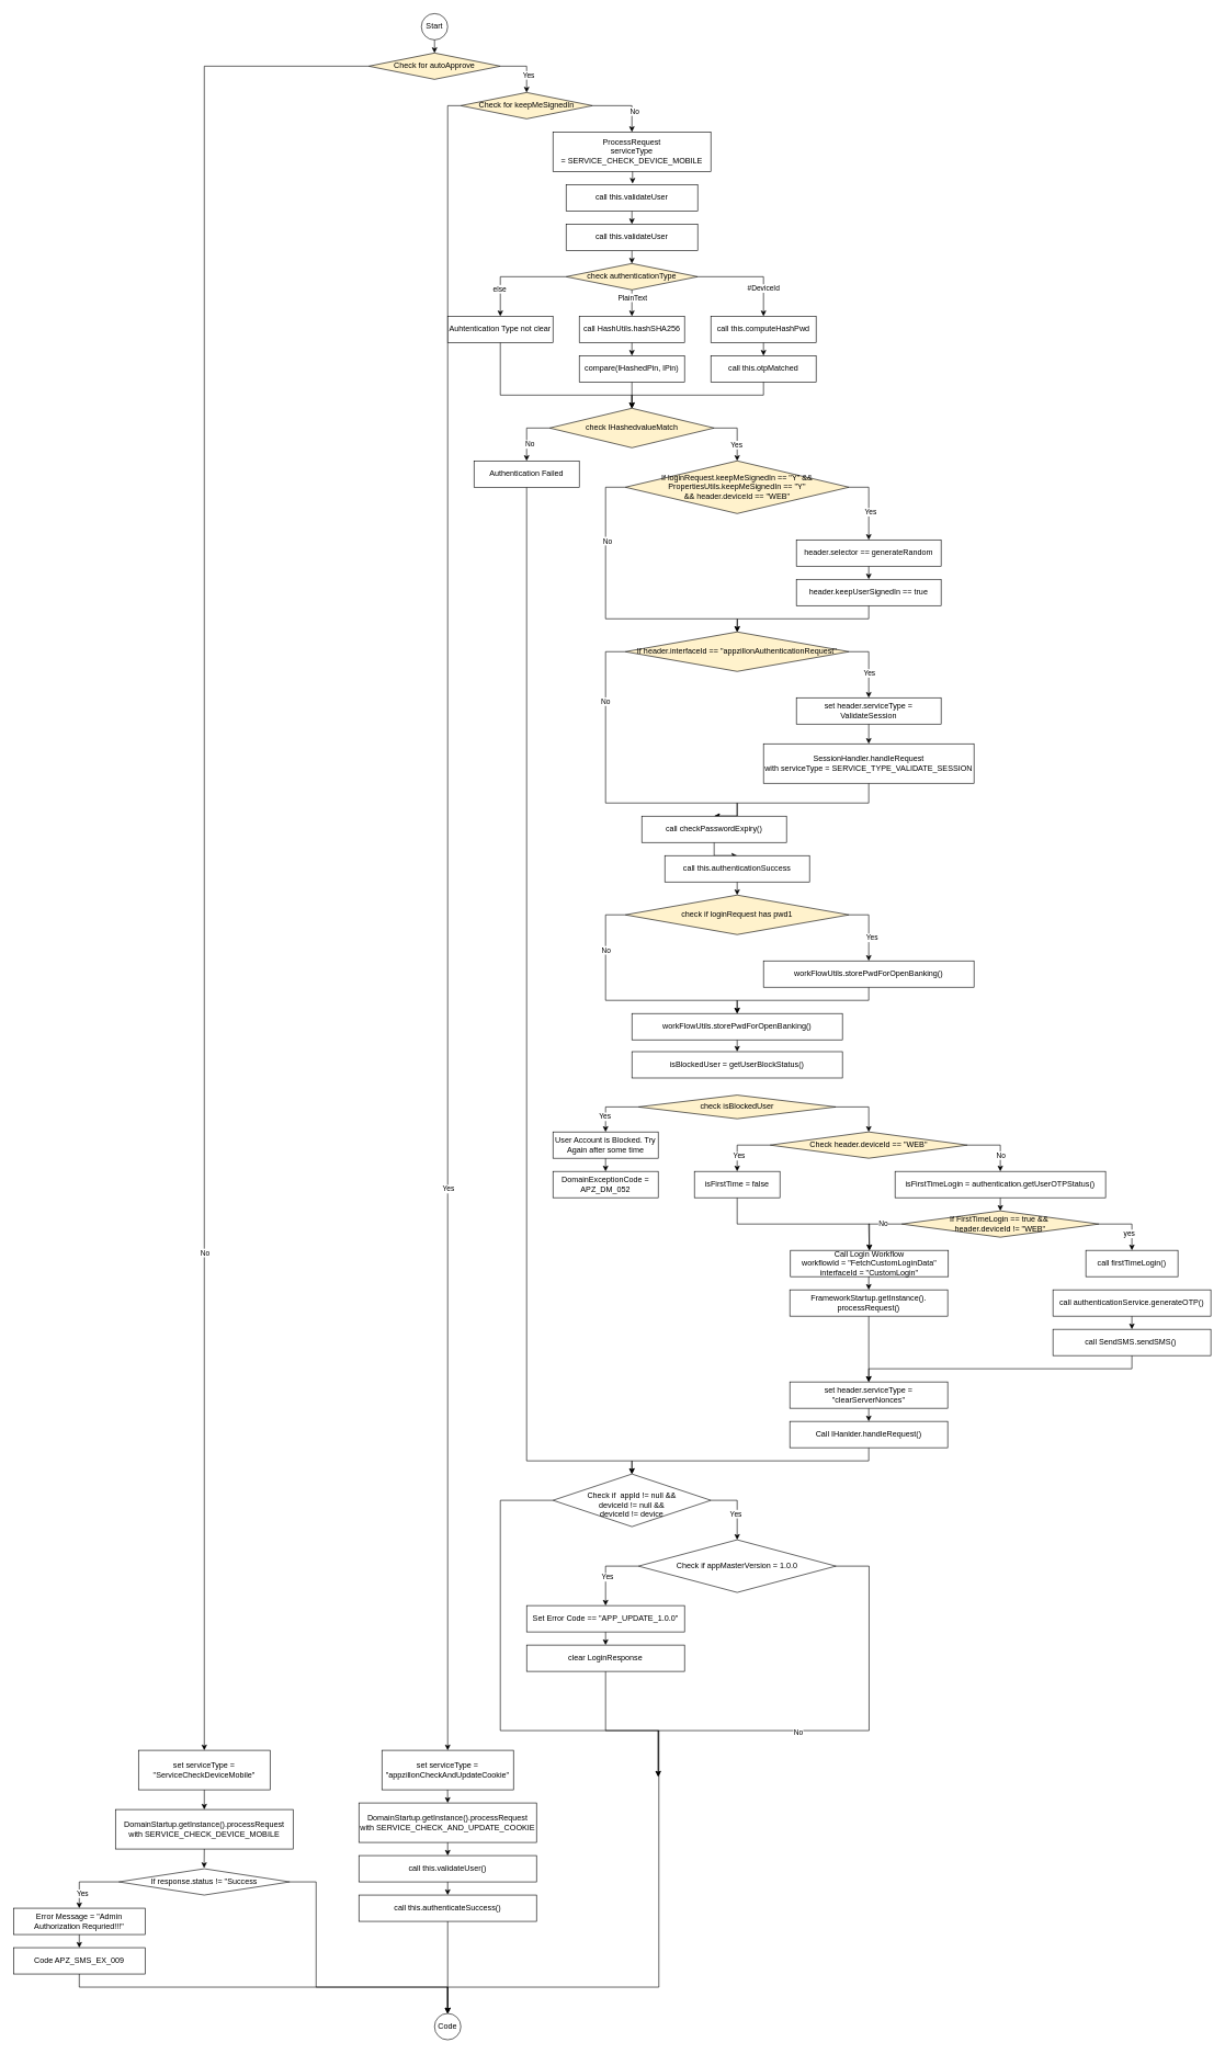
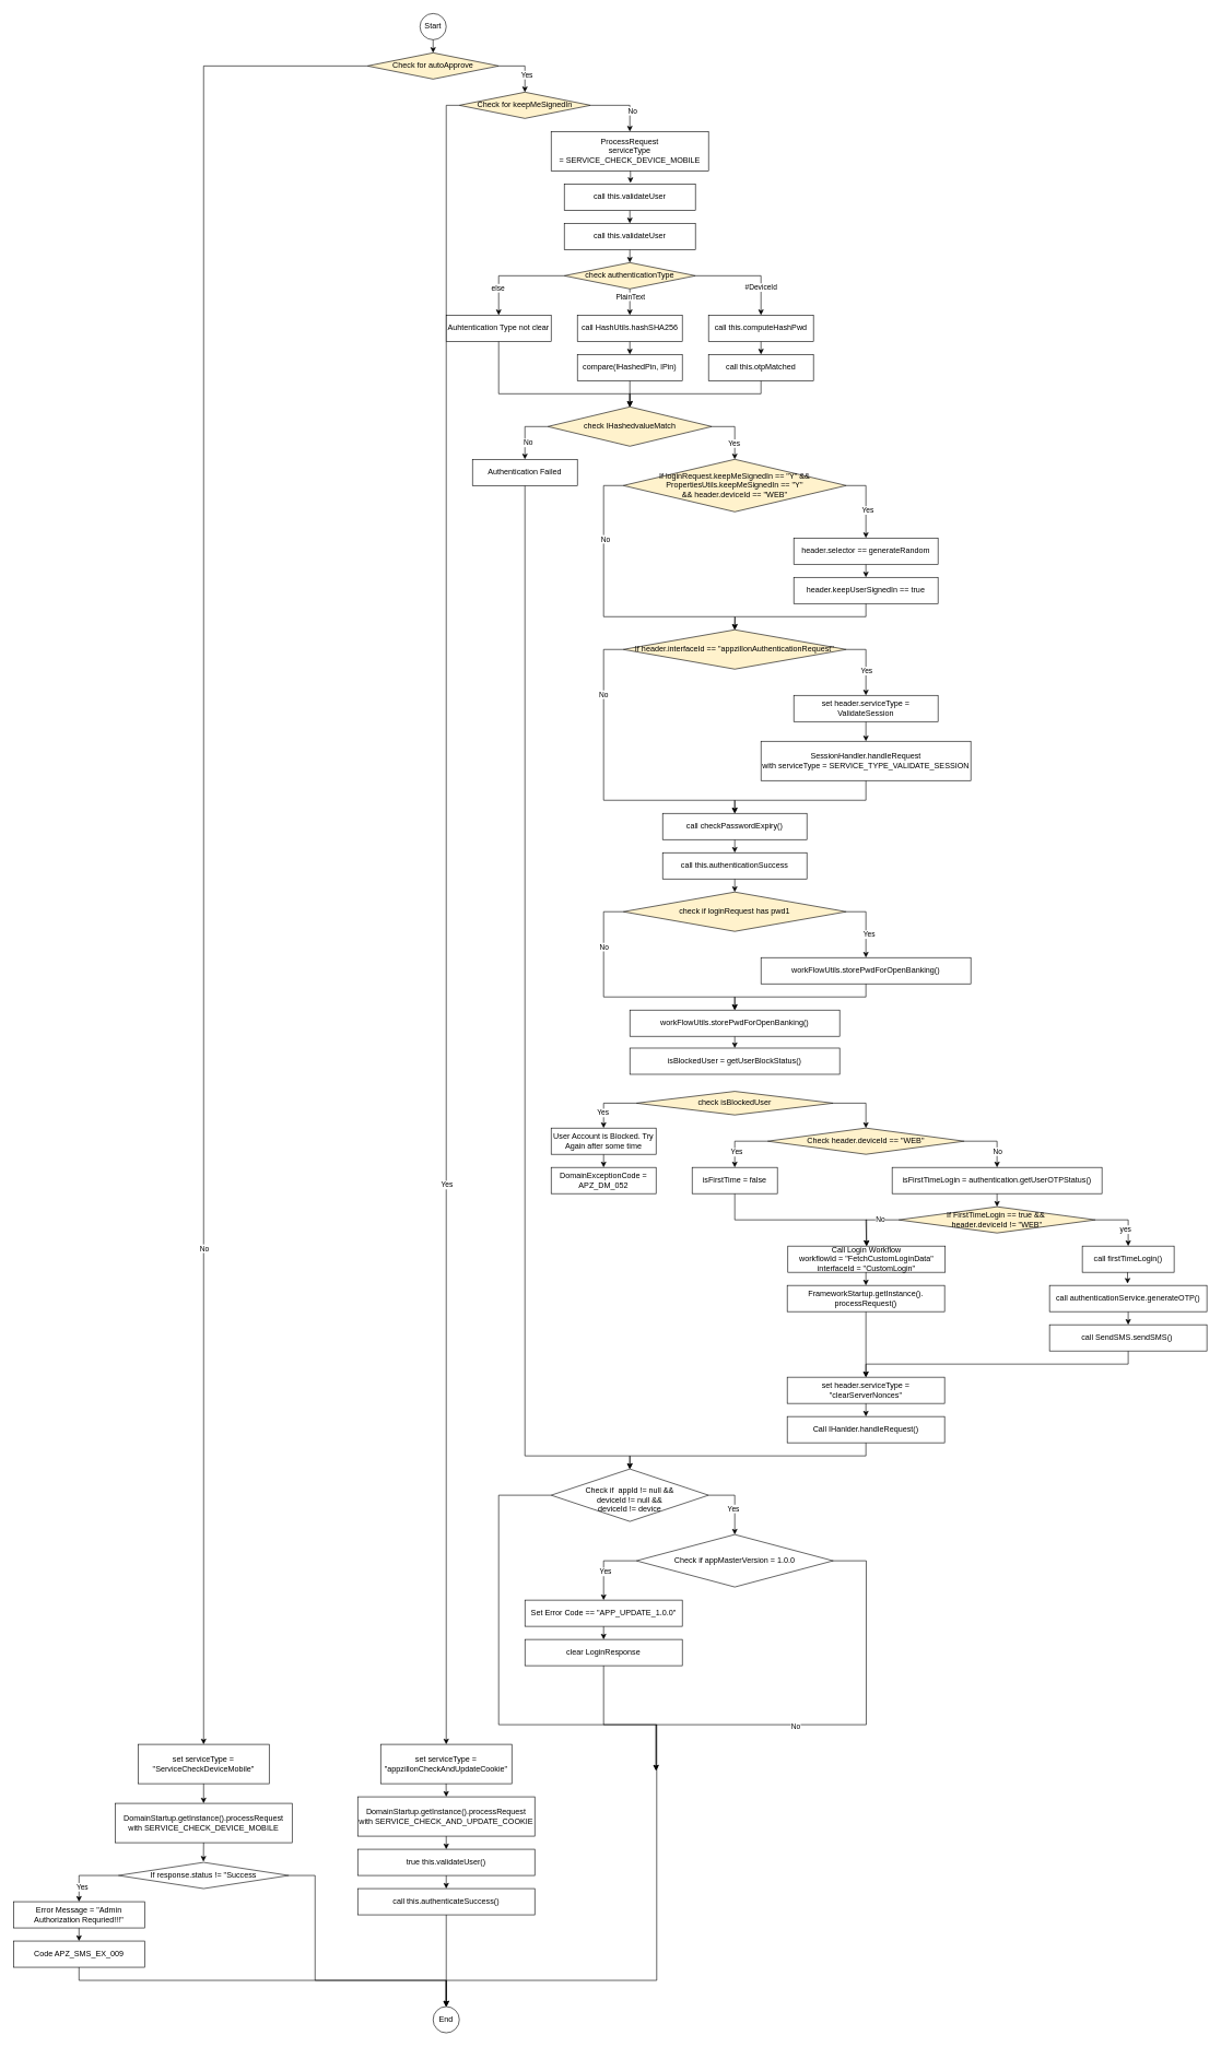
- <mxCell id="63" value="call checkPasswordExpiry()" style="rounded=0;whiteSpace=wrap;html=1;" vertex="1" parent="1"><mxGeometry x="975" y="1240" width="220" height="40" as="geometry" /></mxCell>
+ <mxCell id="63" value="call checkPasswordExpiry()" style="rounded=0;whiteSpace=wrap;html=1;" vertex="1" parent="1"><mxGeometry x="1010" y="1240" width="220" height="40" as="geometry" /></mxCell>
+ <mxCell id="97" style="edgeStyle=orthogonalEdgeStyle;rounded=0;orthogonalLoop=1;jettySize=auto;html=1;exitX=0.5;exitY=1;exitDx=0;exitDy=0;entryX=0.496;entryY=-0.068;entryDx=0;entryDy=0;entryPerimeter=0;" edge="1" parent="1" source="98" target="100"><mxGeometry relative="1" as="geometry"><mxPoint x="1720" y="1960" as="targetPoint" /></mxGeometry></mxCell>
- <mxCell id="133" value="call this.validateUser()" style="rounded=0;whiteSpace=wrap;html=1;" vertex="1" parent="1"><mxGeometry x="545" y="2820" width="270" height="40" as="geometry" /></mxCell>
+ <mxCell id="133" value="true this.validateUser()" style="rounded=0;whiteSpace=wrap;html=1;" vertex="1" parent="1"><mxGeometry x="545" y="2820" width="270" height="40" as="geometry" /></mxCell>
- <mxCell id="124" value="Code" style="ellipse;whiteSpace=wrap;html=1;aspect=fixed;" vertex="1" parent="1"><mxGeometry x="660" y="3060" width="40" height="40" as="geometry" /></mxCell>
+ <mxCell id="124" value="End" style="ellipse;whiteSpace=wrap;html=1;aspect=fixed;" vertex="1" parent="1"><mxGeometry x="660" y="3060" width="40" height="40" as="geometry" /></mxCell>
